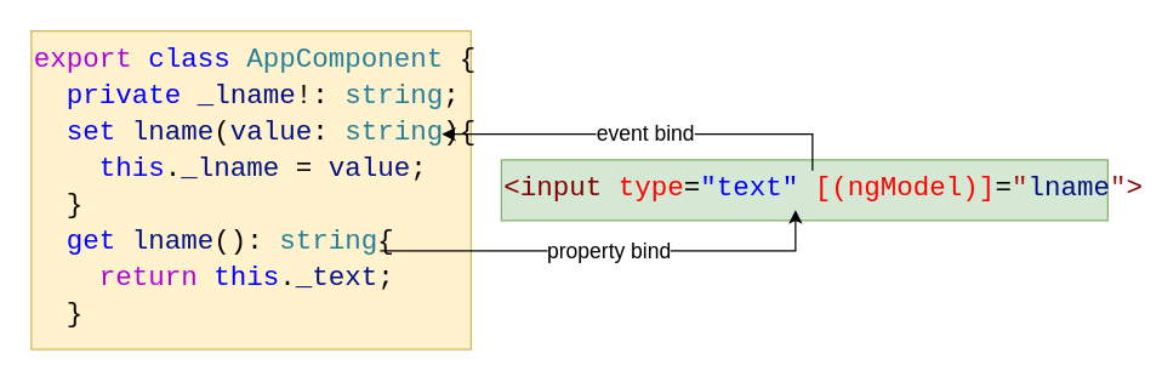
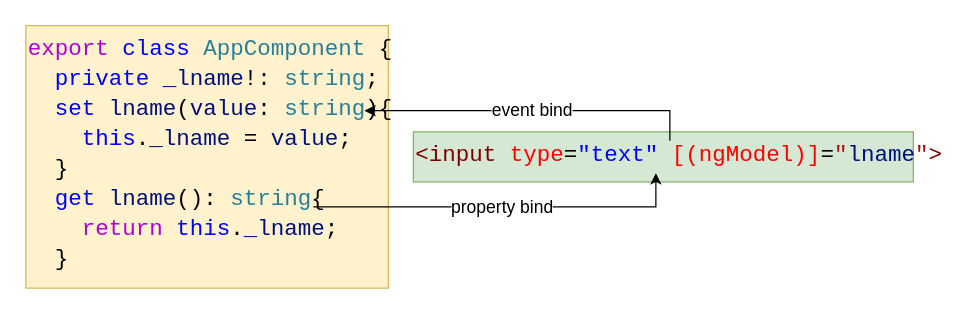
- <mxCell id="3" value="&lt;div style=&quot;color: rgb(0, 0, 0); font-family: consolas, &amp;quot;courier new&amp;quot;, monospace; font-weight: normal; font-size: 18px; line-height: 24px;&quot;&gt;&lt;div&gt;&lt;span style=&quot;color: #af00db&quot;&gt;export&lt;/span&gt;&lt;span style=&quot;color: #000000&quot;&gt;&amp;nbsp;&lt;/span&gt;&lt;span style=&quot;color: #0000ff&quot;&gt;class&lt;/span&gt;&lt;span style=&quot;color: #000000&quot;&gt;&amp;nbsp;&lt;/span&gt;&lt;span style=&quot;color: #267f99&quot;&gt;AppComponent&lt;/span&gt;&lt;span style=&quot;color: #000000&quot;&gt;&amp;nbsp;{&lt;/span&gt;&lt;/div&gt;&lt;div&gt;&lt;span style=&quot;color: #000000&quot;&gt;&amp;nbsp;&amp;nbsp;&lt;/span&gt;&lt;span style=&quot;color: #0000ff&quot;&gt;private&lt;/span&gt;&lt;span style=&quot;color: #000000&quot;&gt;&amp;nbsp;&lt;/span&gt;&lt;span style=&quot;color: #001080&quot;&gt;_lname&lt;/span&gt;&lt;span style=&quot;color: #000000&quot;&gt;!:&amp;nbsp;&lt;/span&gt;&lt;span style=&quot;color: #267f99&quot;&gt;string&lt;/span&gt;&lt;span style=&quot;color: #000000&quot;&gt;;&amp;nbsp;&lt;/span&gt;&lt;/div&gt;&lt;div&gt;&lt;span style=&quot;color: #000000&quot;&gt;&amp;nbsp;&amp;nbsp;&lt;/span&gt;&lt;span style=&quot;color: #0000ff&quot;&gt;set&lt;/span&gt;&lt;span style=&quot;color: #000000&quot;&gt;&amp;nbsp;&lt;/span&gt;&lt;span style=&quot;color: #001080&quot;&gt;lname&lt;/span&gt;&lt;span style=&quot;color: #000000&quot;&gt;(&lt;/span&gt;&lt;span style=&quot;color: #001080&quot;&gt;value&lt;/span&gt;&lt;span style=&quot;color: #000000&quot;&gt;:&amp;nbsp;&lt;/span&gt;&lt;span style=&quot;color: #267f99&quot;&gt;string&lt;/span&gt;&lt;span style=&quot;color: #000000&quot;&gt;){&lt;/span&gt;&lt;/div&gt;&lt;div&gt;&lt;span style=&quot;color: #000000&quot;&gt;&amp;nbsp;&amp;nbsp;&amp;nbsp;&amp;nbsp;&lt;/span&gt;&lt;span style=&quot;color: #0000ff&quot;&gt;this&lt;/span&gt;&lt;span style=&quot;color: #000000&quot;&gt;.&lt;/span&gt;&lt;span style=&quot;color: #001080&quot;&gt;_lname&lt;/span&gt;&lt;span style=&quot;color: #000000&quot;&gt;&amp;nbsp;=&amp;nbsp;&lt;/span&gt;&lt;span style=&quot;color: #001080&quot;&gt;value&lt;/span&gt;&lt;span style=&quot;color: #000000&quot;&gt;;&lt;/span&gt;&lt;/div&gt;&lt;div&gt;&lt;span style=&quot;color: #000000&quot;&gt;&amp;nbsp;&amp;nbsp;}&lt;/span&gt;&lt;/div&gt;&lt;div&gt;&lt;span style=&quot;color: #000000&quot;&gt;&amp;nbsp;&amp;nbsp;&lt;/span&gt;&lt;span style=&quot;color: #0000ff&quot;&gt;get&lt;/span&gt;&lt;span style=&quot;color: #000000&quot;&gt;&amp;nbsp;&lt;/span&gt;&lt;span style=&quot;color: #001080&quot;&gt;lname&lt;/span&gt;&lt;span style=&quot;color: #000000&quot;&gt;():&amp;nbsp;&lt;/span&gt;&lt;span style=&quot;color: #267f99&quot;&gt;string&lt;/span&gt;&lt;span style=&quot;color: #000000&quot;&gt;{&lt;/span&gt;&lt;/div&gt;&lt;div&gt;&lt;span style=&quot;color: #000000&quot;&gt;&amp;nbsp;&amp;nbsp;&amp;nbsp;&amp;nbsp;&lt;/span&gt;&lt;span style=&quot;color: #af00db&quot;&gt;return&lt;/span&gt;&lt;span style=&quot;color: #000000&quot;&gt;&amp;nbsp;&lt;/span&gt;&lt;span style=&quot;color: #0000ff&quot;&gt;this&lt;/span&gt;&lt;span style=&quot;color: #000000&quot;&gt;.&lt;/span&gt;&lt;span style=&quot;color: #001080&quot;&gt;_text&lt;/span&gt;&lt;span style=&quot;color: #000000&quot;&gt;;&lt;/span&gt;&lt;/div&gt;&lt;div&gt;&lt;span style=&quot;color: #000000&quot;&gt;&amp;nbsp;&amp;nbsp;}&lt;/span&gt;&lt;/div&gt;&lt;/div&gt;" style="text;whiteSpace=wrap;html=1;fontSize=14;labelBackgroundColor=none;fillColor=#fff2cc;strokeColor=#d6b656;" vertex="1" parent="1"><mxGeometry x="20" y="20" width="290" height="210" as="geometry" /></mxCell>
+ <mxCell id="3" value="&lt;div style=&quot;color: rgb(0, 0, 0); font-family: consolas, &amp;quot;courier new&amp;quot;, monospace; font-weight: normal; font-size: 18px; line-height: 24px;&quot;&gt;&lt;div&gt;&lt;span style=&quot;color: #af00db&quot;&gt;export&lt;/span&gt;&lt;span style=&quot;color: #000000&quot;&gt;&amp;nbsp;&lt;/span&gt;&lt;span style=&quot;color: #0000ff&quot;&gt;class&lt;/span&gt;&lt;span style=&quot;color: #000000&quot;&gt;&amp;nbsp;&lt;/span&gt;&lt;span style=&quot;color: #267f99&quot;&gt;AppComponent&lt;/span&gt;&lt;span style=&quot;color: #000000&quot;&gt;&amp;nbsp;{&lt;/span&gt;&lt;/div&gt;&lt;div&gt;&lt;span style=&quot;color: #000000&quot;&gt;&amp;nbsp;&amp;nbsp;&lt;/span&gt;&lt;span style=&quot;color: #0000ff&quot;&gt;private&lt;/span&gt;&lt;span style=&quot;color: #000000&quot;&gt;&amp;nbsp;&lt;/span&gt;&lt;span style=&quot;color: #001080&quot;&gt;_lname&lt;/span&gt;&lt;span style=&quot;color: #000000&quot;&gt;!:&amp;nbsp;&lt;/span&gt;&lt;span style=&quot;color: #267f99&quot;&gt;string&lt;/span&gt;&lt;span style=&quot;color: #000000&quot;&gt;;&amp;nbsp;&lt;/span&gt;&lt;/div&gt;&lt;div&gt;&lt;span style=&quot;color: #000000&quot;&gt;&amp;nbsp;&amp;nbsp;&lt;/span&gt;&lt;span style=&quot;color: #0000ff&quot;&gt;set&lt;/span&gt;&lt;span style=&quot;color: #000000&quot;&gt;&amp;nbsp;&lt;/span&gt;&lt;span style=&quot;color: #001080&quot;&gt;lname&lt;/span&gt;&lt;span style=&quot;color: #000000&quot;&gt;(&lt;/span&gt;&lt;span style=&quot;color: #001080&quot;&gt;value&lt;/span&gt;&lt;span style=&quot;color: #000000&quot;&gt;:&amp;nbsp;&lt;/span&gt;&lt;span style=&quot;color: #267f99&quot;&gt;string&lt;/span&gt;&lt;span style=&quot;color: #000000&quot;&gt;){&lt;/span&gt;&lt;/div&gt;&lt;div&gt;&lt;span style=&quot;color: #000000&quot;&gt;&amp;nbsp;&amp;nbsp;&amp;nbsp;&amp;nbsp;&lt;/span&gt;&lt;span style=&quot;color: #0000ff&quot;&gt;this&lt;/span&gt;&lt;span style=&quot;color: #000000&quot;&gt;.&lt;/span&gt;&lt;span style=&quot;color: #001080&quot;&gt;_lname&lt;/span&gt;&lt;span style=&quot;color: #000000&quot;&gt;&amp;nbsp;=&amp;nbsp;&lt;/span&gt;&lt;span style=&quot;color: #001080&quot;&gt;value&lt;/span&gt;&lt;span style=&quot;color: #000000&quot;&gt;;&lt;/span&gt;&lt;/div&gt;&lt;div&gt;&lt;span style=&quot;color: #000000&quot;&gt;&amp;nbsp;&amp;nbsp;}&lt;/span&gt;&lt;/div&gt;&lt;div&gt;&lt;span style=&quot;color: #000000&quot;&gt;&amp;nbsp;&amp;nbsp;&lt;/span&gt;&lt;span style=&quot;color: #0000ff&quot;&gt;get&lt;/span&gt;&lt;span style=&quot;color: #000000&quot;&gt;&amp;nbsp;&lt;/span&gt;&lt;span style=&quot;color: #001080&quot;&gt;lname&lt;/span&gt;&lt;span style=&quot;color: #000000&quot;&gt;():&amp;nbsp;&lt;/span&gt;&lt;span style=&quot;color: #267f99&quot;&gt;string&lt;/span&gt;&lt;span style=&quot;color: #000000&quot;&gt;{&lt;/span&gt;&lt;/div&gt;&lt;div&gt;&lt;span style=&quot;color: #000000&quot;&gt;&amp;nbsp;&amp;nbsp;&amp;nbsp;&amp;nbsp;&lt;/span&gt;&lt;span style=&quot;color: #af00db&quot;&gt;return&lt;/span&gt;&lt;span style=&quot;color: #000000&quot;&gt;&amp;nbsp;&lt;/span&gt;&lt;span style=&quot;color: #0000ff&quot;&gt;this&lt;/span&gt;&lt;span style=&quot;color: #000000&quot;&gt;.&lt;/span&gt;&lt;span style=&quot;color: #001080&quot;&gt;_lname&lt;/span&gt;&lt;span style=&quot;color: #000000&quot;&gt;;&lt;/span&gt;&lt;/div&gt;&lt;div&gt;&lt;span style=&quot;color: #000000&quot;&gt;&amp;nbsp;&amp;nbsp;}&lt;/span&gt;&lt;/div&gt;&lt;/div&gt;" style="text;whiteSpace=wrap;html=1;fontSize=14;labelBackgroundColor=none;fillColor=#fff2cc;strokeColor=#d6b656;" vertex="1" parent="1"><mxGeometry x="20" y="20" width="290" height="210" as="geometry" /></mxCell>
